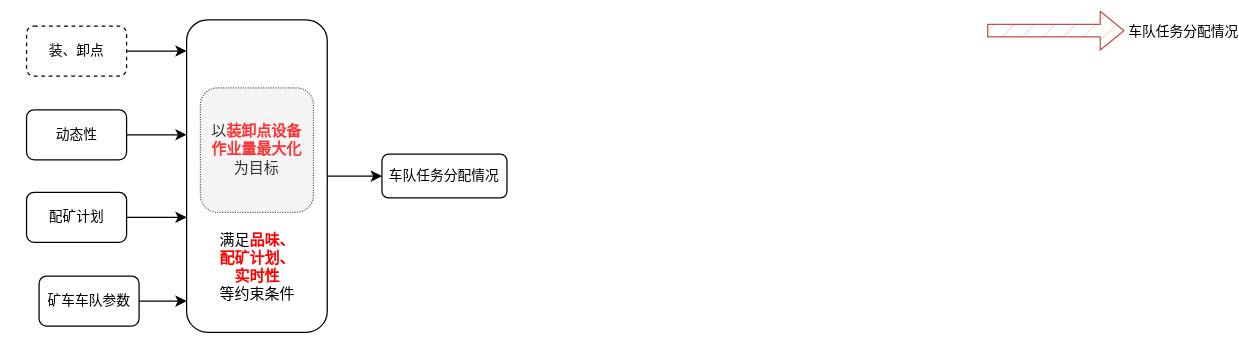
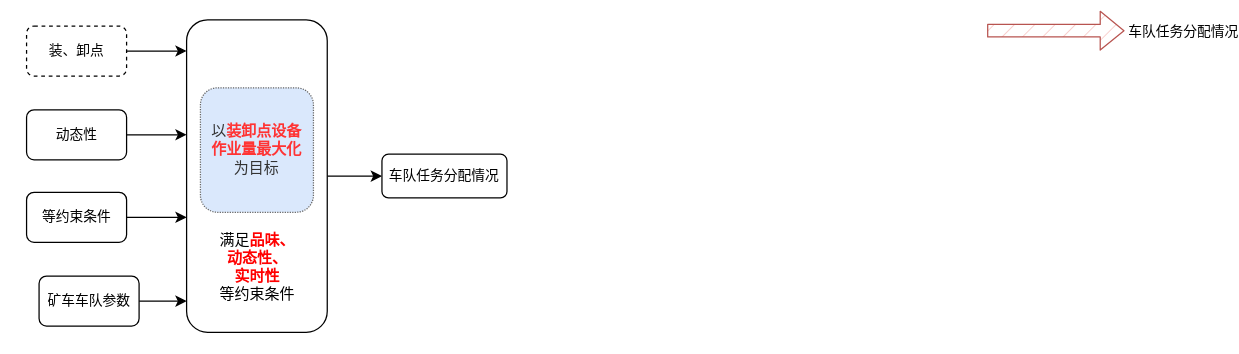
- <mxCell id="4" value="以&lt;b&gt;&lt;font color=&quot;#ff3333&quot;&gt;装卸点设备作业量最大化&lt;/font&gt;&lt;/b&gt;为目标" style="rounded=1;whiteSpace=wrap;html=1;rotation=90;dashed=1;align=center;verticalAlign=middle;horizontal=0;labelBorderColor=none;labelBackgroundColor=none;textShadow=0;spacingLeft=5;spacingRight=5;shadow=0;dashPattern=1 1;fillColor=#f5f5f5;strokeColor=#666666;fontColor=#333333;" vertex="1" parent="1"><mxGeometry x="155.23" y="74.24" width="99.53" height="90.39" as="geometry" /></mxCell>
+ <mxCell id="4" value="以&lt;b&gt;&lt;font color=&quot;#ff3333&quot;&gt;装卸点设备作业量最大化&lt;/font&gt;&lt;/b&gt;为目标" style="rounded=1;whiteSpace=wrap;html=1;rotation=90;dashed=1;align=center;verticalAlign=middle;horizontal=0;labelBorderColor=none;labelBackgroundColor=none;textShadow=0;spacingLeft=5;spacingRight=5;shadow=0;dashPattern=1 1;fillColor=#dae8fc;strokeColor=#666666;fontColor=#333333;" vertex="1" parent="1"><mxGeometry x="155.23" y="74.24" width="99.53" height="90.39" as="geometry" /></mxCell>
- <mxCell id="11" value="&lt;span style=&quot;font-size: 11px; text-wrap: nowrap;&quot;&gt;配矿计划&lt;/span&gt;" style="rounded=1;whiteSpace=wrap;html=1;labelBackgroundColor=none;labelBorderColor=none;textShadow=0;shadow=0;" vertex="1" parent="1"><mxGeometry x="20.75" y="153.25" width="80" height="40" as="geometry" /></mxCell>
+ <mxCell id="11" value="&lt;span style=&quot;font-size: 11px; text-wrap: nowrap;&quot;&gt;等约束条件&lt;/span&gt;" style="rounded=1;whiteSpace=wrap;html=1;labelBackgroundColor=none;labelBorderColor=none;textShadow=0;shadow=0;" vertex="1" parent="1"><mxGeometry x="20.75" y="153.25" width="80" height="40" as="geometry" /></mxCell>
- <mxCell id="5" value="满足&lt;b&gt;&lt;font color=&quot;#ff0000&quot;&gt;品味、&lt;/font&gt;&lt;/b&gt;&lt;div&gt;&lt;b&gt;&lt;font color=&quot;#ff0000&quot;&gt;配矿计划、&lt;/font&gt;&lt;/b&gt;&lt;/div&gt;&lt;div&gt;&lt;b&gt;&lt;font color=&quot;#ff0000&quot;&gt;实时性&lt;/font&gt;&lt;/b&gt;&lt;/div&gt;&lt;div&gt;等约束条件&lt;/div&gt;" style="text;align=center;verticalAlign=middle;resizable=0;points=[];autosize=1;html=1;shadow=0;textShadow=0;" vertex="1" parent="1"><mxGeometry x="165" y="177.75" width="80" height="70" as="geometry" /></mxCell>
+ <mxCell id="5" value="满足&lt;b&gt;&lt;font color=&quot;#ff0000&quot;&gt;品味、&lt;/font&gt;&lt;/b&gt;&lt;div&gt;&lt;b&gt;&lt;font color=&quot;#ff0000&quot;&gt;动态性、&lt;/font&gt;&lt;/b&gt;&lt;/div&gt;&lt;div&gt;&lt;b&gt;&lt;font color=&quot;#ff0000&quot;&gt;实时性&lt;/font&gt;&lt;/b&gt;&lt;/div&gt;&lt;div&gt;等约束条件&lt;/div&gt;" style="text;align=center;verticalAlign=middle;resizable=0;points=[];autosize=1;html=1;shadow=0;textShadow=0;" vertex="1" parent="1"><mxGeometry x="165" y="177.75" width="80" height="70" as="geometry" /></mxCell>
